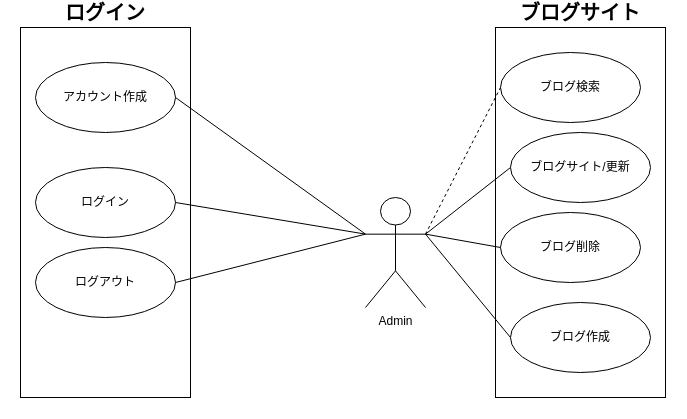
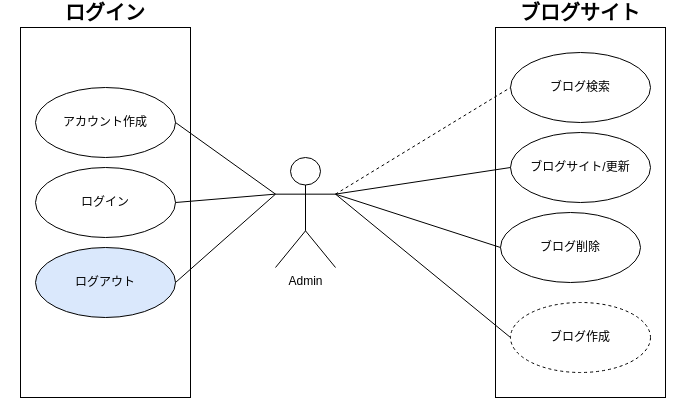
- <mxCell id="9" value="ブログ検索" style="ellipse;whiteSpace=wrap;html=1;" parent="1" vertex="1"><mxGeometry x="500" y="45" width="140" height="70" as="geometry" /></mxCell>
+ <mxCell id="9" value="ブログ検索" style="ellipse;whiteSpace=wrap;html=1;" parent="1" vertex="1"><mxGeometry x="510" y="45" width="140" height="70" as="geometry" /></mxCell>
- <mxCell id="5" value="アカウント作成" style="ellipse;whiteSpace=wrap;html=1;" parent="1" vertex="1"><mxGeometry x="35" y="55" width="140" height="70" as="geometry" /></mxCell>
+ <mxCell id="5" value="アカウント作成" style="ellipse;whiteSpace=wrap;html=1;" parent="1" vertex="1"><mxGeometry x="35" y="80" width="140" height="70" as="geometry" /></mxCell>
- <mxCell id="4" value="Admin" style="shape=umlActor;verticalLabelPosition=bottom;verticalAlign=top;html=1;outlineConnect=0;" parent="1" vertex="1"><mxGeometry x="365" y="190" width="60" height="110" as="geometry" /></mxCell>
+ <mxCell id="4" value="Admin" style="shape=umlActor;verticalLabelPosition=bottom;verticalAlign=top;html=1;outlineConnect=0;" parent="1" vertex="1"><mxGeometry x="275" y="150" width="60" height="110" as="geometry" /></mxCell>
- <mxCell id="7" value="ログアウト" style="ellipse;whiteSpace=wrap;html=1;" parent="1" vertex="1"><mxGeometry x="35" y="240" width="140" height="70" as="geometry" /></mxCell>
+ <mxCell id="7" value="ログアウト" style="ellipse;whiteSpace=wrap;html=1;fillColor=#dae8fc;" parent="1" vertex="1"><mxGeometry x="35" y="240" width="140" height="70" as="geometry" /></mxCell>
- <mxCell id="8" value="ブログ作成" style="ellipse;whiteSpace=wrap;html=1;" parent="1" vertex="1"><mxGeometry x="510" y="295" width="140" height="70" as="geometry" /></mxCell>
+ <mxCell id="8" value="ブログ作成" style="ellipse;whiteSpace=wrap;html=1;dashed=1;" parent="1" vertex="1"><mxGeometry x="510" y="295" width="140" height="70" as="geometry" /></mxCell>
